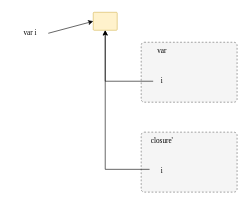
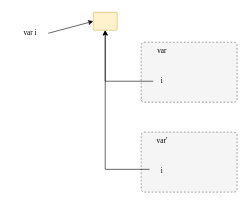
- <mxCell id="10" value="closure'" style="text;html=1;strokeColor=none;fillColor=none;align=center;verticalAlign=middle;whiteSpace=wrap;rounded=0;fontFamily=SF Mono;" parent="1" vertex="1"><mxGeometry x="235" y="220" width="70" height="30" as="geometry" /></mxCell>
+ <mxCell id="10" value="var'" style="text;html=1;strokeColor=none;fillColor=none;align=center;verticalAlign=middle;whiteSpace=wrap;rounded=0;fontFamily=SF Mono;" parent="1" vertex="1"><mxGeometry x="235" y="220" width="70" height="30" as="geometry" /></mxCell>
